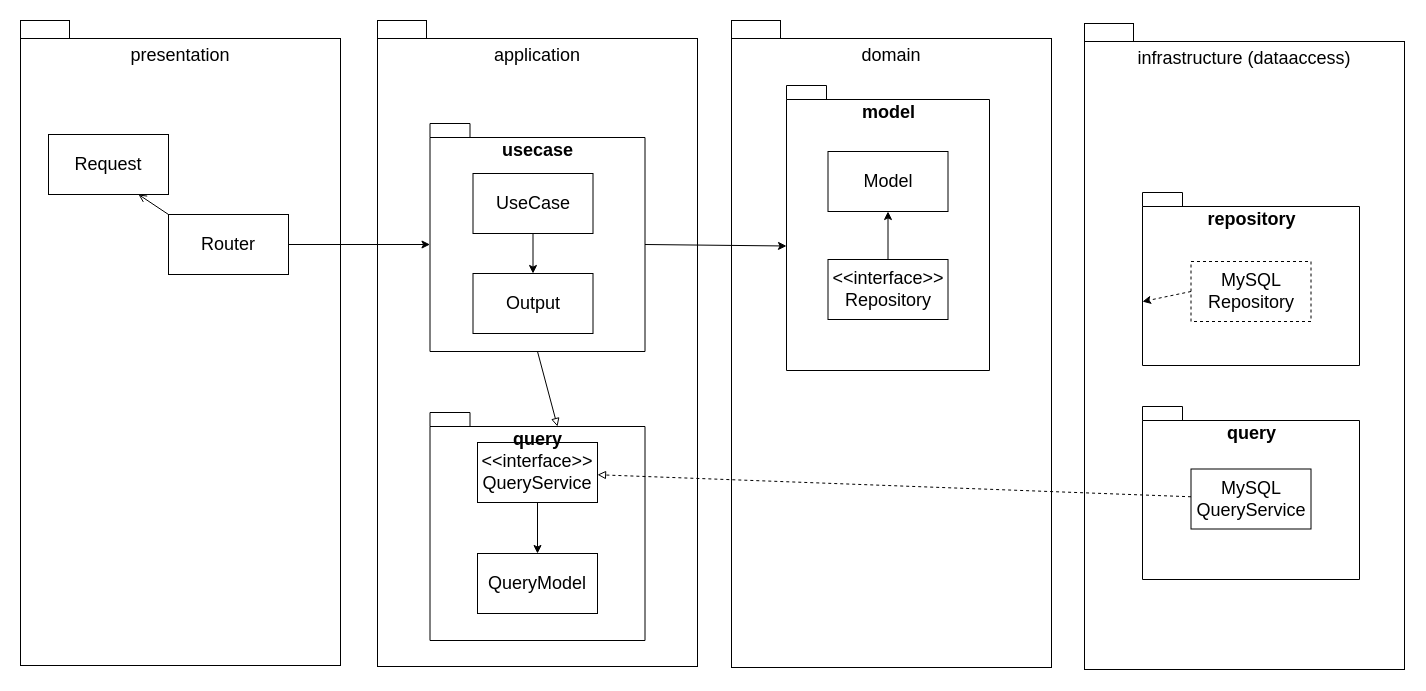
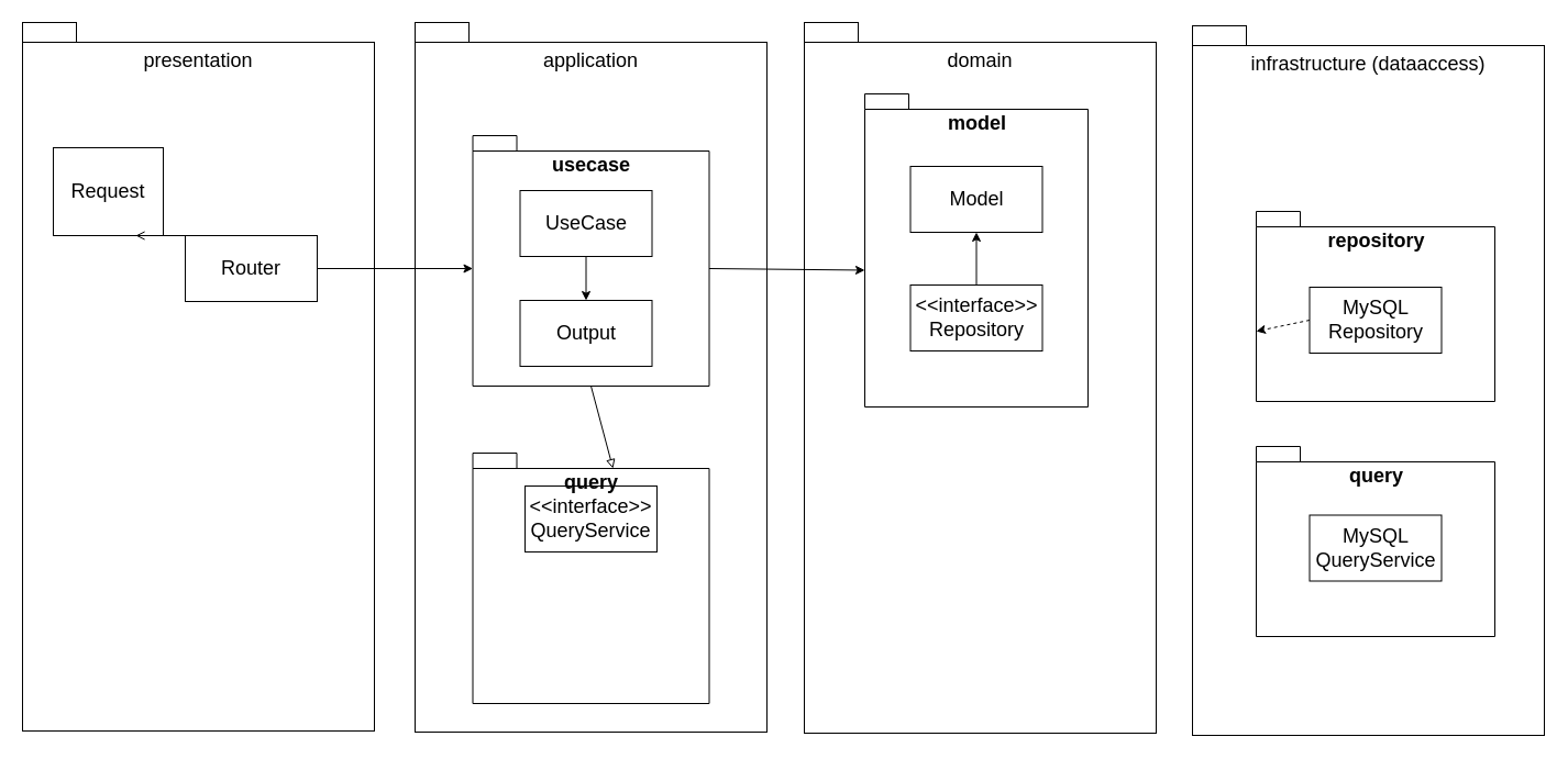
- <mxCell id="11" value="Request" style="rounded=0;whiteSpace=wrap;html=1;fillColor=none;fontSize=18;" parent="1" vertex="1"><mxGeometry x="48" y="134" width="120" height="60" as="geometry" /></mxCell>
+ <mxCell id="11" value="Request" style="rounded=0;whiteSpace=wrap;html=1;fillColor=none;fontSize=18;" parent="1" vertex="1"><mxGeometry x="48" y="134" width="100" height="80" as="geometry" /></mxCell>
- <mxCell id="17" value="MySQL&lt;br&gt;Repository" style="rounded=0;whiteSpace=wrap;html=1;fillColor=none;fontSize=18;dashed=1;" parent="1" vertex="1"><mxGeometry x="1190.5" y="261" width="120" height="60" as="geometry" /></mxCell>
+ <mxCell id="17" value="MySQL&lt;br&gt;Repository" style="rounded=0;whiteSpace=wrap;html=1;fillColor=none;fontSize=18;" parent="1" vertex="1"><mxGeometry x="1190.5" y="261" width="120" height="60" as="geometry" /></mxCell>
- <mxCell id="32" style="edgeStyle=none;html=1;dashed=1;endArrow=block;endFill=0;" edge="1" parent="1" source="33" target="31"><mxGeometry relative="1" as="geometry" /></mxCell>
- <mxCell id="30" style="edgeStyle=none;html=1;exitX=0.5;exitY=1;exitDx=0;exitDy=0;entryX=0.5;entryY=0;entryDx=0;entryDy=0;fontSize=18;endArrow=classic;endFill=1;" edge="1" parent="1" source="31" target="34"><mxGeometry relative="1" as="geometry" /></mxCell>
- <mxCell id="34" value="QueryModel" style="rounded=0;whiteSpace=wrap;html=1;fillColor=none;fontSize=18;" vertex="1" parent="1"><mxGeometry x="477" y="553" width="120" height="60" as="geometry" /></mxCell>
